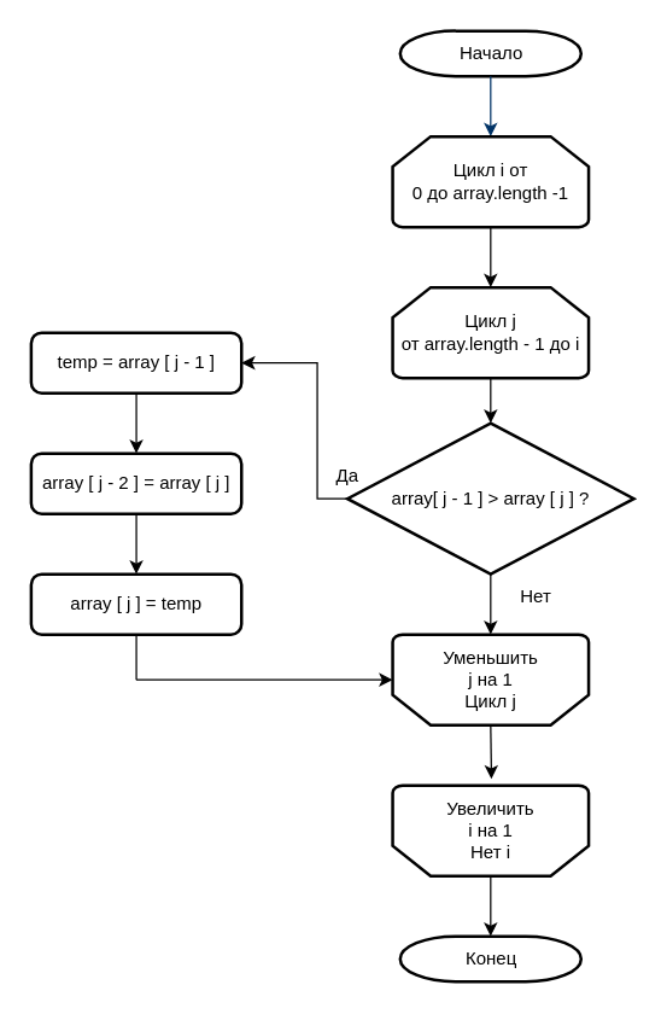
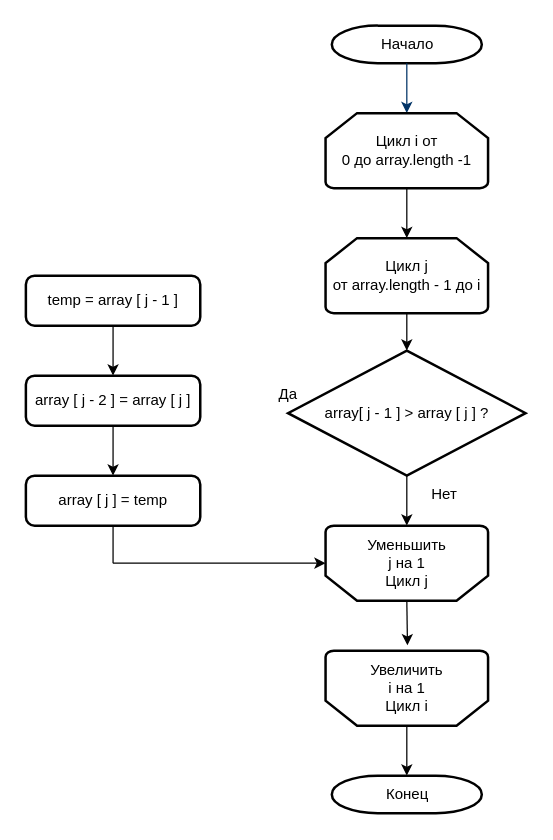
- <mxCell id="18" value="" style="edgeStyle=elbowEdgeStyle;elbow=horizontal;endArrow=classic;html=1;rounded=0;exitX=0;exitY=0.5;exitDx=0;exitDy=0;exitPerimeter=0;entryX=1;entryY=0.5;entryDx=0;entryDy=0;" edge="1" parent="1" source="7" target="9"><mxGeometry width="50" height="50" relative="1" as="geometry"><mxPoint x="189.75" y="340" as="sourcePoint" /><mxPoint x="239.75" y="290" as="targetPoint" /><Array as="points"><mxPoint x="209.75" y="310" /></Array></mxGeometry></mxCell>
- <mxCell id="8" value="Увеличить&lt;br&gt;i на 1&lt;br&gt;Нет i" style="strokeWidth=2;html=1;shape=mxgraph.flowchart.loop_limit;whiteSpace=wrap;direction=west;" vertex="1" parent="1"><mxGeometry x="259.75" y="520" width="130" height="60" as="geometry" /></mxCell>
+ <mxCell id="8" value="Увеличить&lt;br&gt;i на 1&lt;br&gt;Цикл i" style="strokeWidth=2;html=1;shape=mxgraph.flowchart.loop_limit;whiteSpace=wrap;direction=west;" vertex="1" parent="1"><mxGeometry x="259.75" y="520" width="130" height="60" as="geometry" /></mxCell>
